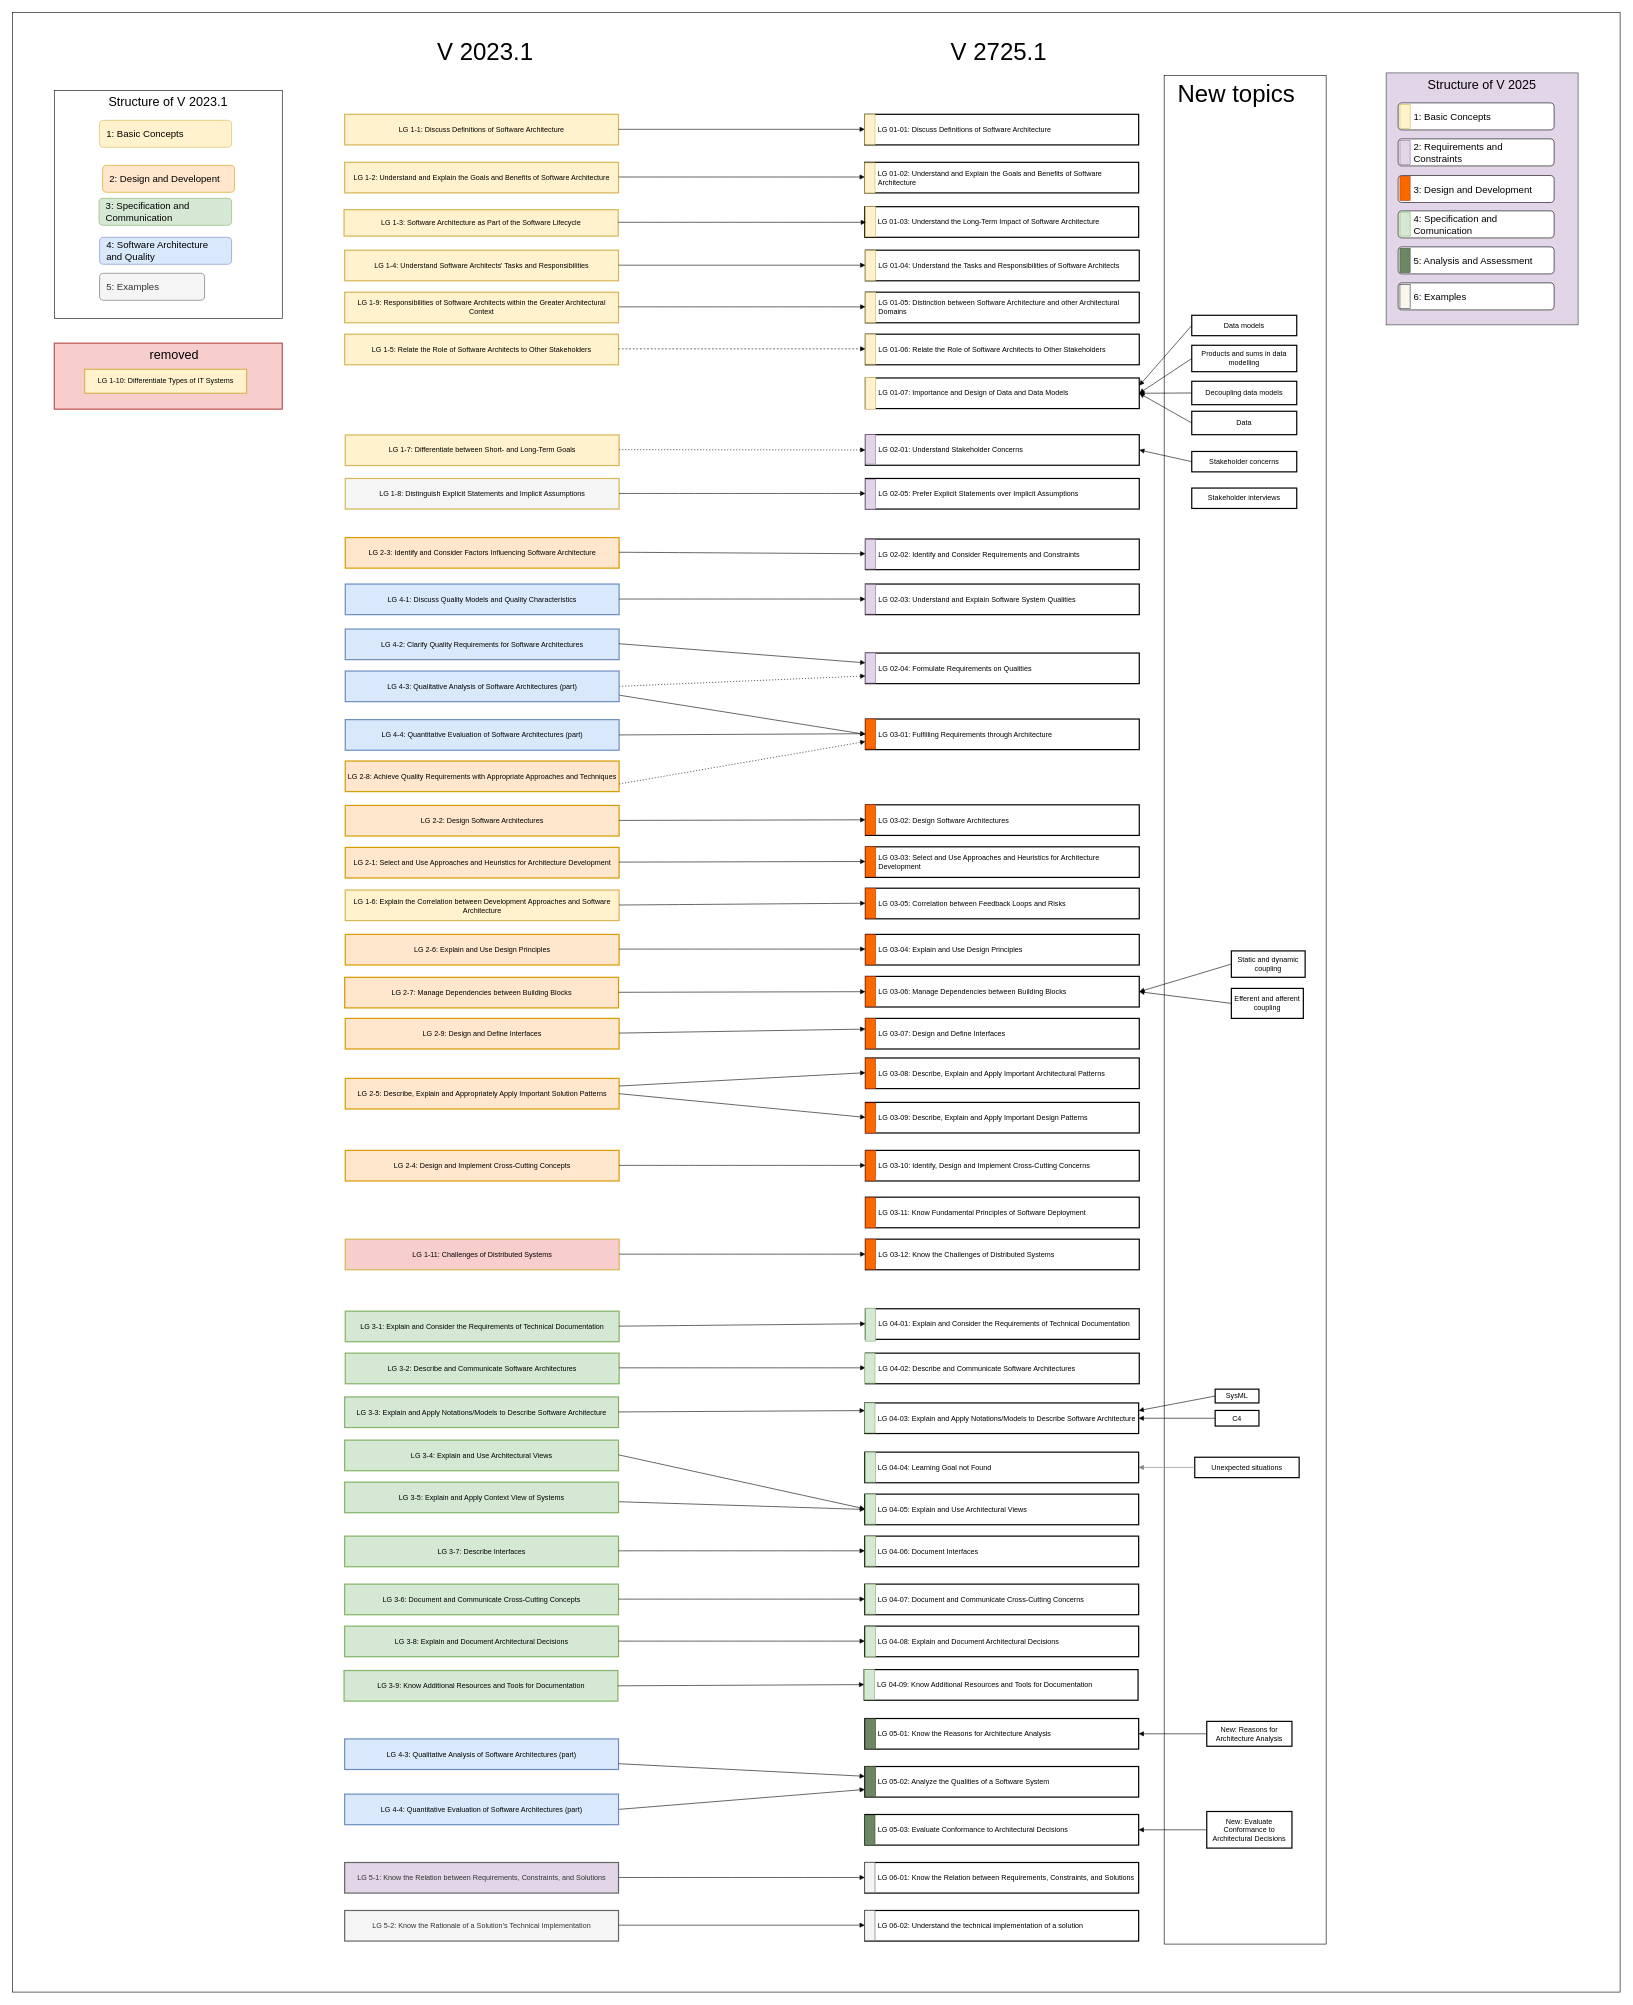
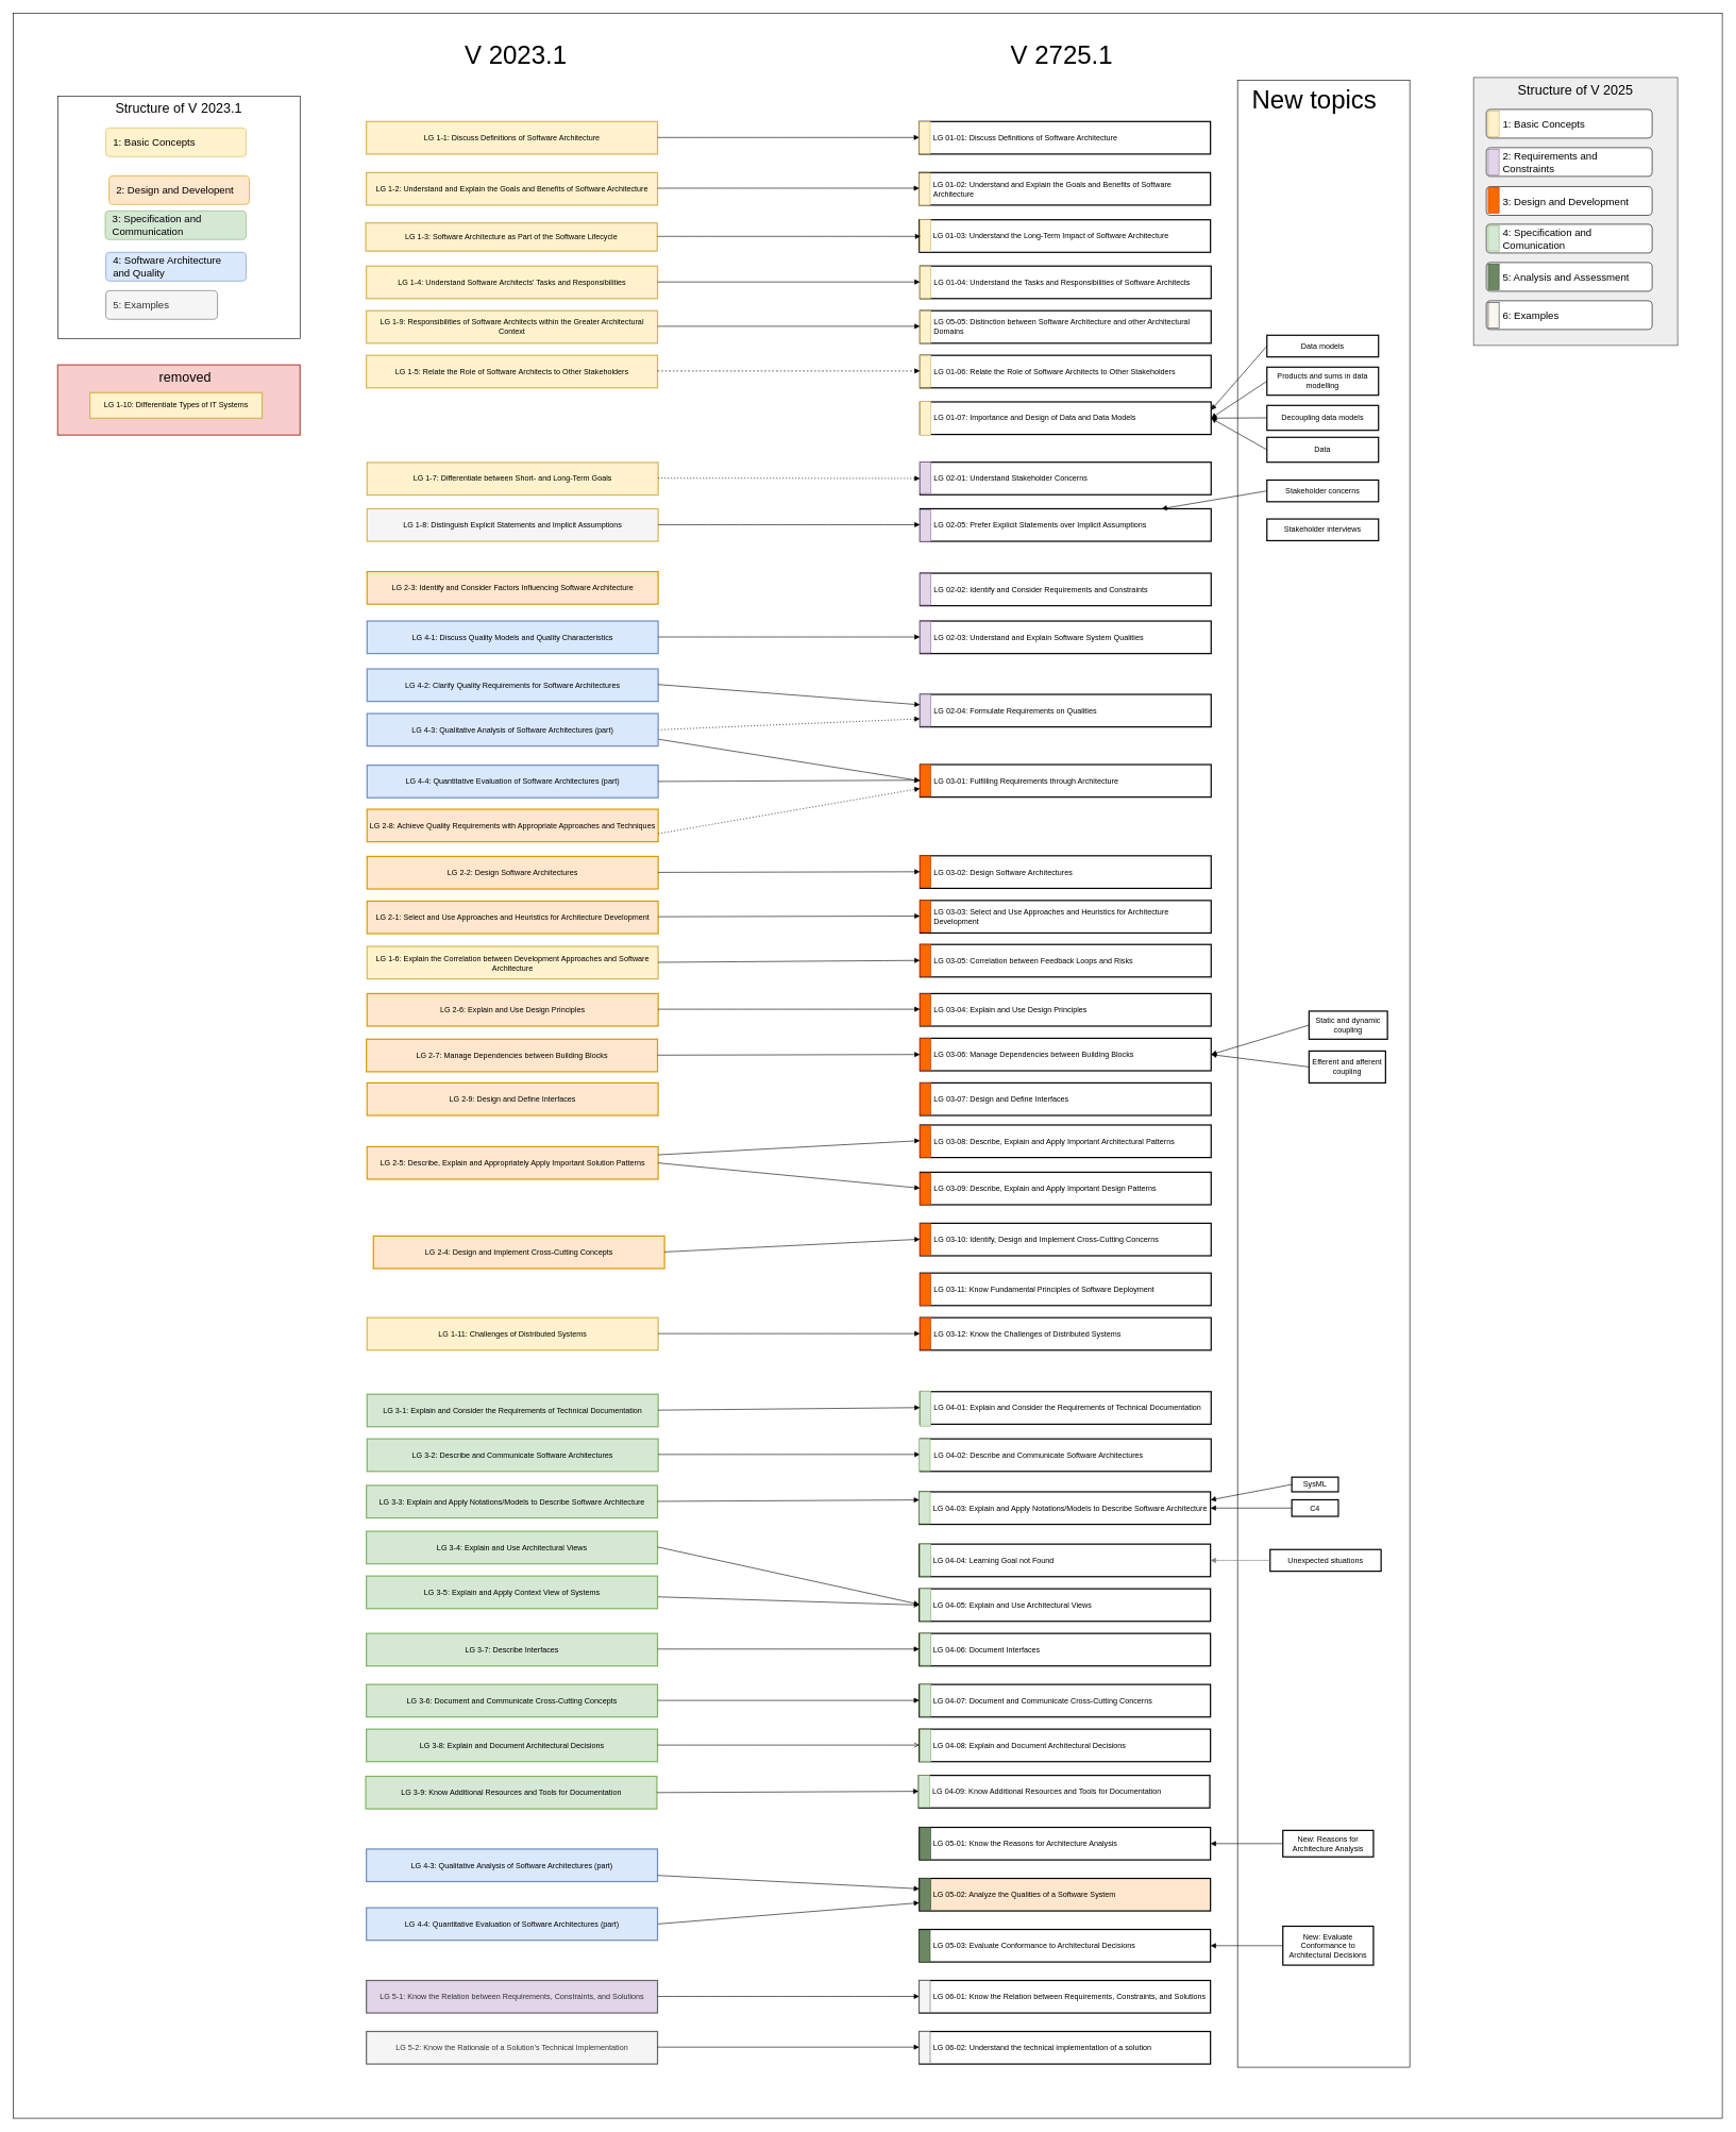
- <mxCell id="146" value="Structure of V 2025" style="whiteSpace=wrap;html=1;align=center;horizontal=1;verticalAlign=top;fontSize=21;movable=1;resizable=1;rotatable=1;deletable=1;editable=1;locked=0;connectable=1;fillColor=#e1d5e7;strokeColor=#36393d;" parent="1" vertex="1"><mxGeometry x="2310" y="121" width="320" height="420" as="geometry" /></mxCell>
+ <mxCell id="146" value="Structure of V 2025" style="whiteSpace=wrap;html=1;align=center;horizontal=1;verticalAlign=top;fontSize=21;movable=1;resizable=1;rotatable=1;deletable=1;editable=1;locked=0;connectable=1;fillColor=#eeeeee;strokeColor=#36393d;" parent="1" vertex="1"><mxGeometry x="2310" y="121" width="320" height="420" as="geometry" /></mxCell>
- <mxCell id="40" value="LG 01-05: Distinction between Software Architecture and other Architectural Domains" style="whiteSpace=wrap;strokeWidth=2;align=left;spacingLeft=20;" parent="1" vertex="1"><mxGeometry x="1442" y="486.5" width="456.5" height="51" as="geometry" /></mxCell>
+ <mxCell id="40" value="LG 05-05: Distinction between Software Architecture and other Architectural Domains" style="whiteSpace=wrap;strokeWidth=2;align=left;spacingLeft=20;" parent="1" vertex="1"><mxGeometry x="1442" y="486.5" width="456.5" height="51" as="geometry" /></mxCell>
- <mxCell id="91" value="" style="startArrow=none;endArrow=block;entryX=1;entryY=0.5;rounded=0;entryDx=0;entryDy=0;exitX=0;exitY=0.5;exitDx=0;exitDy=0;" parent="1" source="75" target="43" edge="1"><mxGeometry relative="1" as="geometry"><mxPoint x="1980" y="788" as="sourcePoint" /></mxGeometry></mxCell>
+ <mxCell id="91" value="" style="startArrow=none;endArrow=block;rounded=0;exitX=0;exitY=0.5;exitDx=0;exitDy=0;" parent="1" source="75" target="47" edge="1"><mxGeometry relative="1" as="geometry"><mxPoint x="1980" y="788" as="sourcePoint" /></mxGeometry></mxCell>
- <mxCell id="93" value="" style="curved=1;startArrow=none;endArrow=block;exitX=1;exitY=0.48;entryX=0;entryY=0.48;rounded=0;" parent="1" source="17" target="44" edge="1"><mxGeometry relative="1" as="geometry"><Array as="points" /></mxGeometry></mxCell>
- <mxCell id="105" value="" style="startArrow=none;endArrow=block;exitX=1;exitY=0.48;entryX=0;entryY=0.35;rounded=0;" parent="1" source="22" target="54" edge="1"><mxGeometry relative="1" as="geometry" /></mxCell>
- <mxCell id="18" value="LG 2-4: Design and Implement Cross-Cutting Concepts" style="whiteSpace=wrap;strokeWidth=2;fillColor=#ffe6cc;strokeColor=#d79b00;" parent="1" vertex="1"><mxGeometry x="575" y="1917" width="456.5" height="51" as="geometry" /></mxCell>
+ <mxCell id="18" value="LG 2-4: Design and Implement Cross-Cutting Concepts" style="whiteSpace=wrap;strokeWidth=2;fillColor=#ffe6cc;strokeColor=#d79b00;" parent="1" vertex="1"><mxGeometry x="585" y="1937" width="456.5" height="51" as="geometry" /></mxCell>
- <mxCell id="14" value="LG 1-11: Challenges of Distributed Systems" style="whiteSpace=wrap;strokeWidth=2;fillColor=#f8cecc;strokeColor=#d6b656;" parent="1" vertex="1"><mxGeometry x="575" y="2065" width="456.5" height="51" as="geometry" /></mxCell>
+ <mxCell id="14" value="LG 1-11: Challenges of Distributed Systems" style="whiteSpace=wrap;strokeWidth=2;fillColor=#fff2cc;strokeColor=#d6b656;" parent="1" vertex="1"><mxGeometry x="575" y="2065" width="456.5" height="51" as="geometry" /></mxCell>
- <mxCell id="119" value="" style="curved=1;startArrow=none;endArrow=block;exitX=1;exitY=0.49;entryX=0;entryY=0.49;rounded=0;" parent="1" source="29" target="67" edge="1"><mxGeometry relative="1" as="geometry"><Array as="points" /></mxGeometry></mxCell>
+ <mxCell id="119" value="" style="curved=1;startArrow=none;endArrow=open;exitX=1;exitY=0.49;entryX=0;entryY=0.49;rounded=0;" parent="1" source="29" target="67" edge="1"><mxGeometry relative="1" as="geometry"><Array as="points" /></mxGeometry></mxCell>
- <mxCell id="69" value="LG 05-02: Analyze the Qualities of a Software System" style="whiteSpace=wrap;strokeWidth=2;align=left;spacingLeft=20;" parent="1" vertex="1"><mxGeometry x="1441" y="2944" width="456.5" height="51" as="geometry" /></mxCell>
+ <mxCell id="69" value="LG 05-02: Analyze the Qualities of a Software System" style="whiteSpace=wrap;strokeWidth=2;align=left;spacingLeft=20;fillColor=#ffe6cc;" parent="1" vertex="1"><mxGeometry x="1441" y="2944" width="456.5" height="51" as="geometry" /></mxCell>
